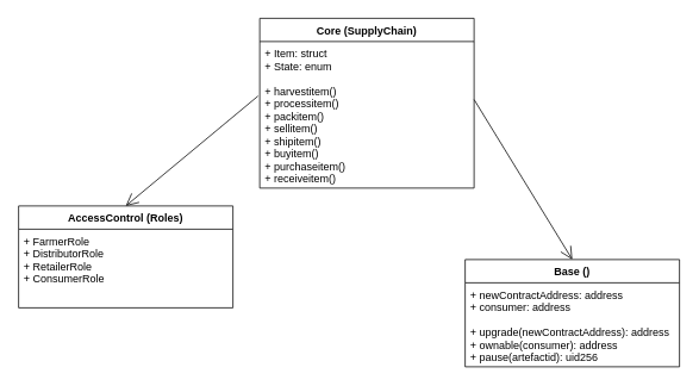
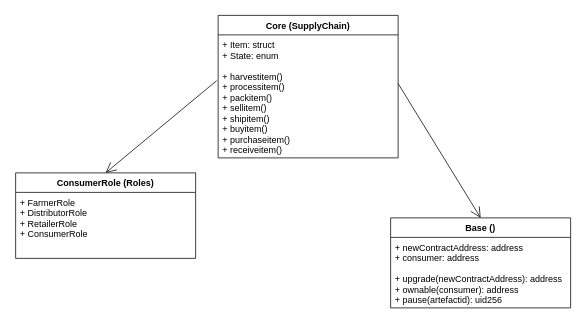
- <mxCell id="2" value="AccessControl (Roles)" style="swimlane;fontStyle=1;align=center;verticalAlign=top;childLayout=stackLayout;horizontal=1;startSize=26;horizontalStack=0;resizeParent=1;resizeParentMax=0;resizeLast=0;collapsible=1;marginBottom=0;" vertex="1" parent="1"><mxGeometry x="20" y="230" width="240" height="114" as="geometry" /></mxCell>
+ <mxCell id="2" value="ConsumerRole (Roles)" style="swimlane;fontStyle=1;align=center;verticalAlign=top;childLayout=stackLayout;horizontal=1;startSize=26;horizontalStack=0;resizeParent=1;resizeParentMax=0;resizeLast=0;collapsible=1;marginBottom=0;" vertex="1" parent="1"><mxGeometry x="20" y="230" width="240" height="114" as="geometry" /></mxCell>
